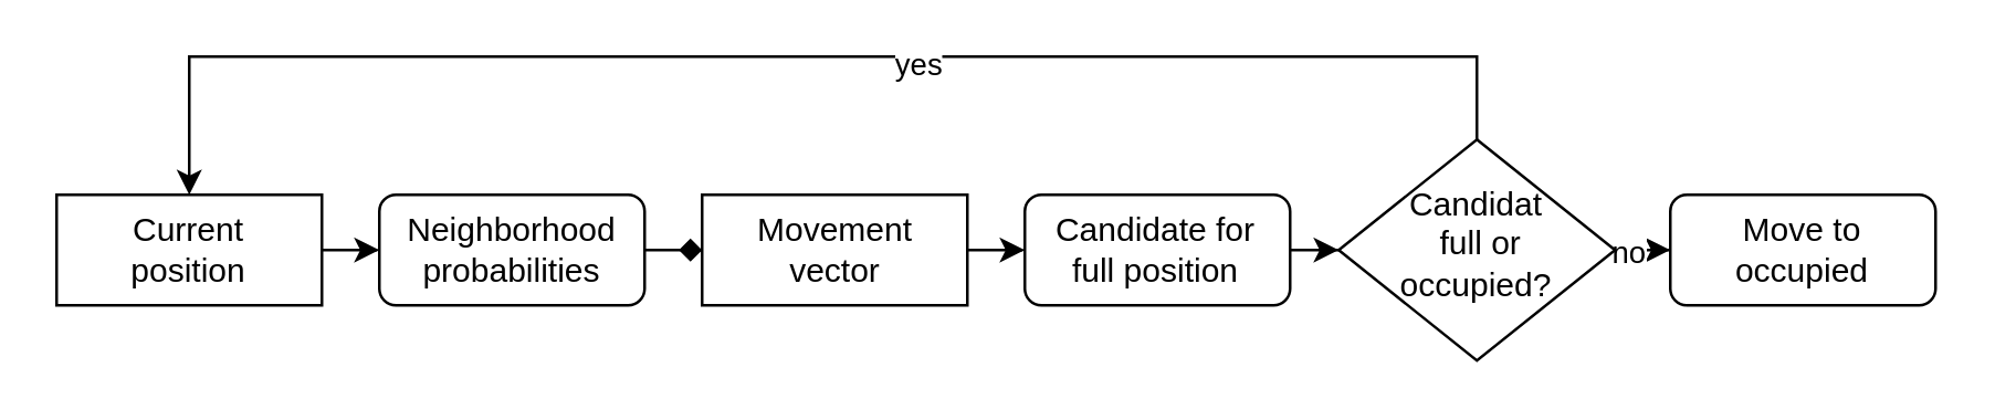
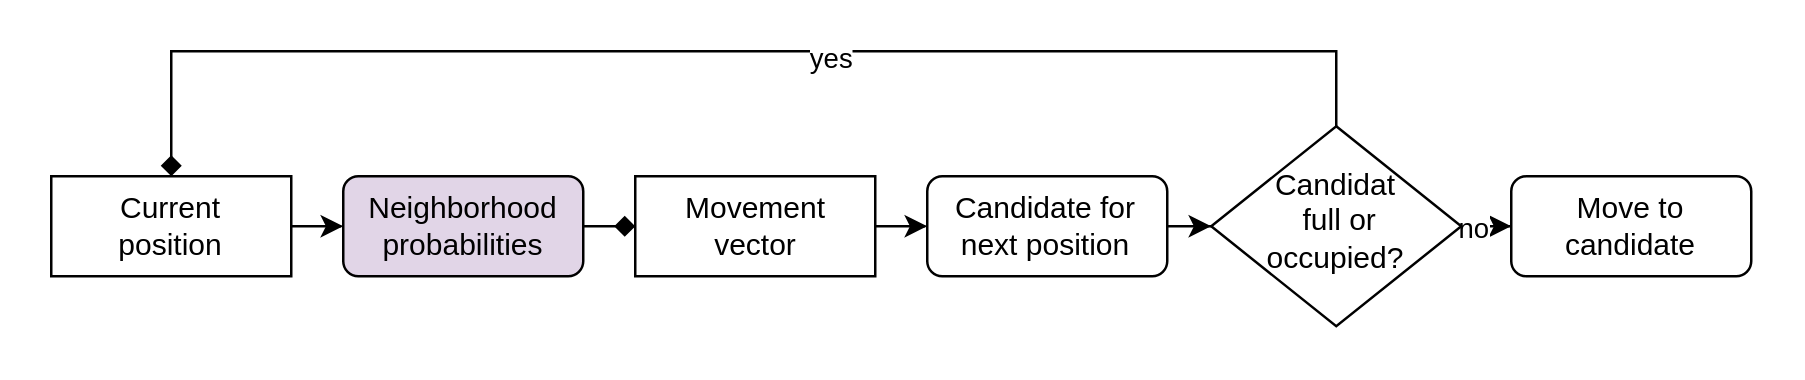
- <mxCell id="3" style="edgeStyle=orthogonalEdgeStyle;rounded=0;orthogonalLoop=1;jettySize=auto;html=1;entryX=0.5;entryY=0;entryDx=0;entryDy=0;exitX=0.5;exitY=0;exitDx=0;exitDy=0;" parent="1" source="9" target="11" edge="1"><mxGeometry relative="1" as="geometry"><Array as="points"><mxPoint x="534" y="20" /><mxPoint x="68" y="20" /></Array></mxGeometry></mxCell>
+ <mxCell id="3" style="edgeStyle=orthogonalEdgeStyle;rounded=0;orthogonalLoop=1;jettySize=auto;html=1;entryX=0.5;entryY=0;entryDx=0;entryDy=0;exitX=0.5;exitY=0;exitDx=0;exitDy=0;endArrow=diamond;" parent="1" source="9" target="11" edge="1"><mxGeometry relative="1" as="geometry"><Array as="points"><mxPoint x="534" y="20" /><mxPoint x="68" y="20" /></Array></mxGeometry></mxCell>
- <mxCell id="12" value="Neighborhood&lt;br&gt;probabilities" style="rounded=1;whiteSpace=wrap;html=1;fontSize=12;glass=0;strokeWidth=1;shadow=0;" parent="10" vertex="1"><mxGeometry x="116.8" width="96.0" height="40" as="geometry" /></mxCell>
+ <mxCell id="12" value="Neighborhood&lt;br&gt;probabilities" style="rounded=1;whiteSpace=wrap;html=1;fontSize=12;glass=0;strokeWidth=1;shadow=0;fillColor=#e1d5e7;" parent="10" vertex="1"><mxGeometry x="116.8" width="96.0" height="40" as="geometry" /></mxCell>
- <mxCell id="14" value="Candidate for&lt;br&gt;full position" style="rounded=1;whiteSpace=wrap;html=1;fontSize=12;glass=0;strokeWidth=1;shadow=0;" parent="10" vertex="1"><mxGeometry x="350.4" width="96.0" height="40" as="geometry" /></mxCell>
+ <mxCell id="14" value="Candidate for&lt;br&gt;next position" style="rounded=1;whiteSpace=wrap;html=1;fontSize=12;glass=0;strokeWidth=1;shadow=0;" parent="10" vertex="1"><mxGeometry x="350.4" width="96.0" height="40" as="geometry" /></mxCell>
- <mxCell id="15" value="Move to&lt;br&gt;occupied" style="rounded=1;whiteSpace=wrap;html=1;fontSize=12;glass=0;strokeWidth=1;shadow=0;" parent="10" vertex="1"><mxGeometry x="584.0" width="96.0" height="40" as="geometry" /></mxCell>
+ <mxCell id="15" value="Move to&lt;br&gt;candidate" style="rounded=1;whiteSpace=wrap;html=1;fontSize=12;glass=0;strokeWidth=1;shadow=0;" parent="10" vertex="1"><mxGeometry x="584.0" width="96.0" height="40" as="geometry" /></mxCell>
